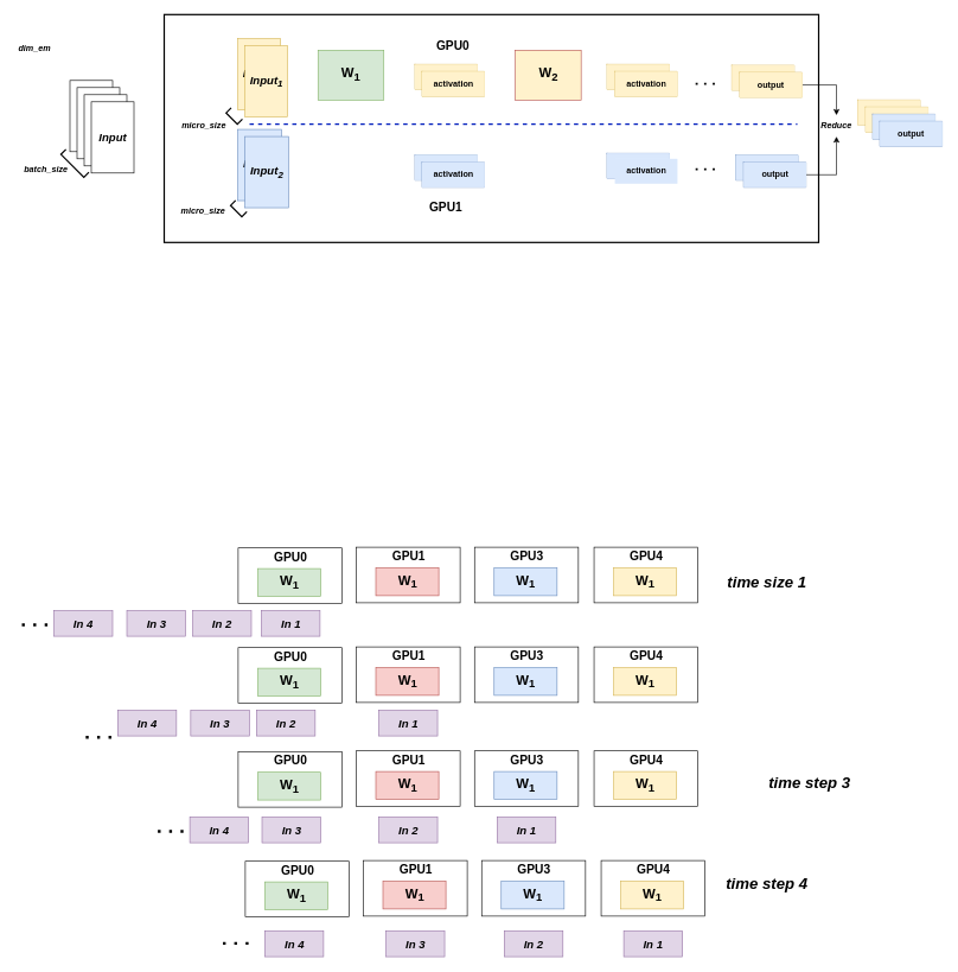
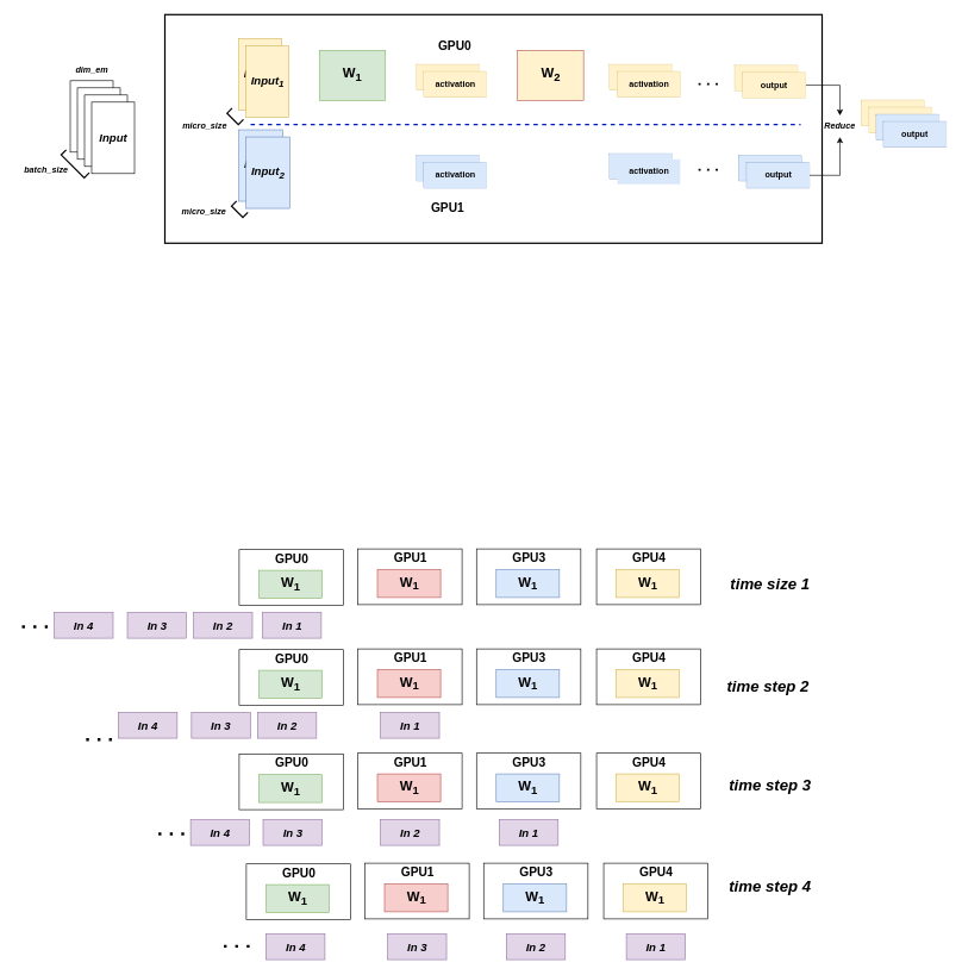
- <mxCell id="25" value="&lt;i&gt;&lt;b&gt;dim_em&lt;/b&gt;&lt;/i&gt;" style="text;html=1;align=center;verticalAlign=middle;whiteSpace=wrap;rounded=0;" vertex="1" parent="1"><mxGeometry x="17.5" y="52.5" width="60" height="30" as="geometry" /></mxCell>
+ <mxCell id="25" value="&lt;i&gt;&lt;b&gt;dim_em&lt;/b&gt;&lt;/i&gt;" style="text;html=1;align=center;verticalAlign=middle;whiteSpace=wrap;rounded=0;" vertex="1" parent="1"><mxGeometry x="97.5" y="82.5" width="60" height="30" as="geometry" /></mxCell>
+ <mxCell id="155" value="&lt;b&gt;&lt;i&gt;&lt;font style=&quot;font-size: 22px;&quot;&gt;time step 2&lt;/font&gt;&lt;/i&gt;&lt;/b&gt;" style="text;html=1;align=center;verticalAlign=middle;whiteSpace=wrap;rounded=0;" vertex="1" parent="1"><mxGeometry x="1004" y="947" width="141" height="30" as="geometry" /></mxCell>
- <mxCell id="156" value="&lt;b&gt;&lt;i&gt;&lt;font style=&quot;font-size: 22px;&quot;&gt;time step 3&lt;/font&gt;&lt;/i&gt;&lt;/b&gt;" style="text;html=1;align=center;verticalAlign=middle;whiteSpace=wrap;rounded=0;" vertex="1" parent="1"><mxGeometry x="1067" y="1084" width="141" height="30" as="geometry" /></mxCell>
+ <mxCell id="156" value="&lt;b&gt;&lt;i&gt;&lt;font style=&quot;font-size: 22px;&quot;&gt;time step 3&lt;/font&gt;&lt;/i&gt;&lt;/b&gt;" style="text;html=1;align=center;verticalAlign=middle;whiteSpace=wrap;rounded=0;" vertex="1" parent="1"><mxGeometry x="1007" y="1084" width="141" height="30" as="geometry" /></mxCell>
